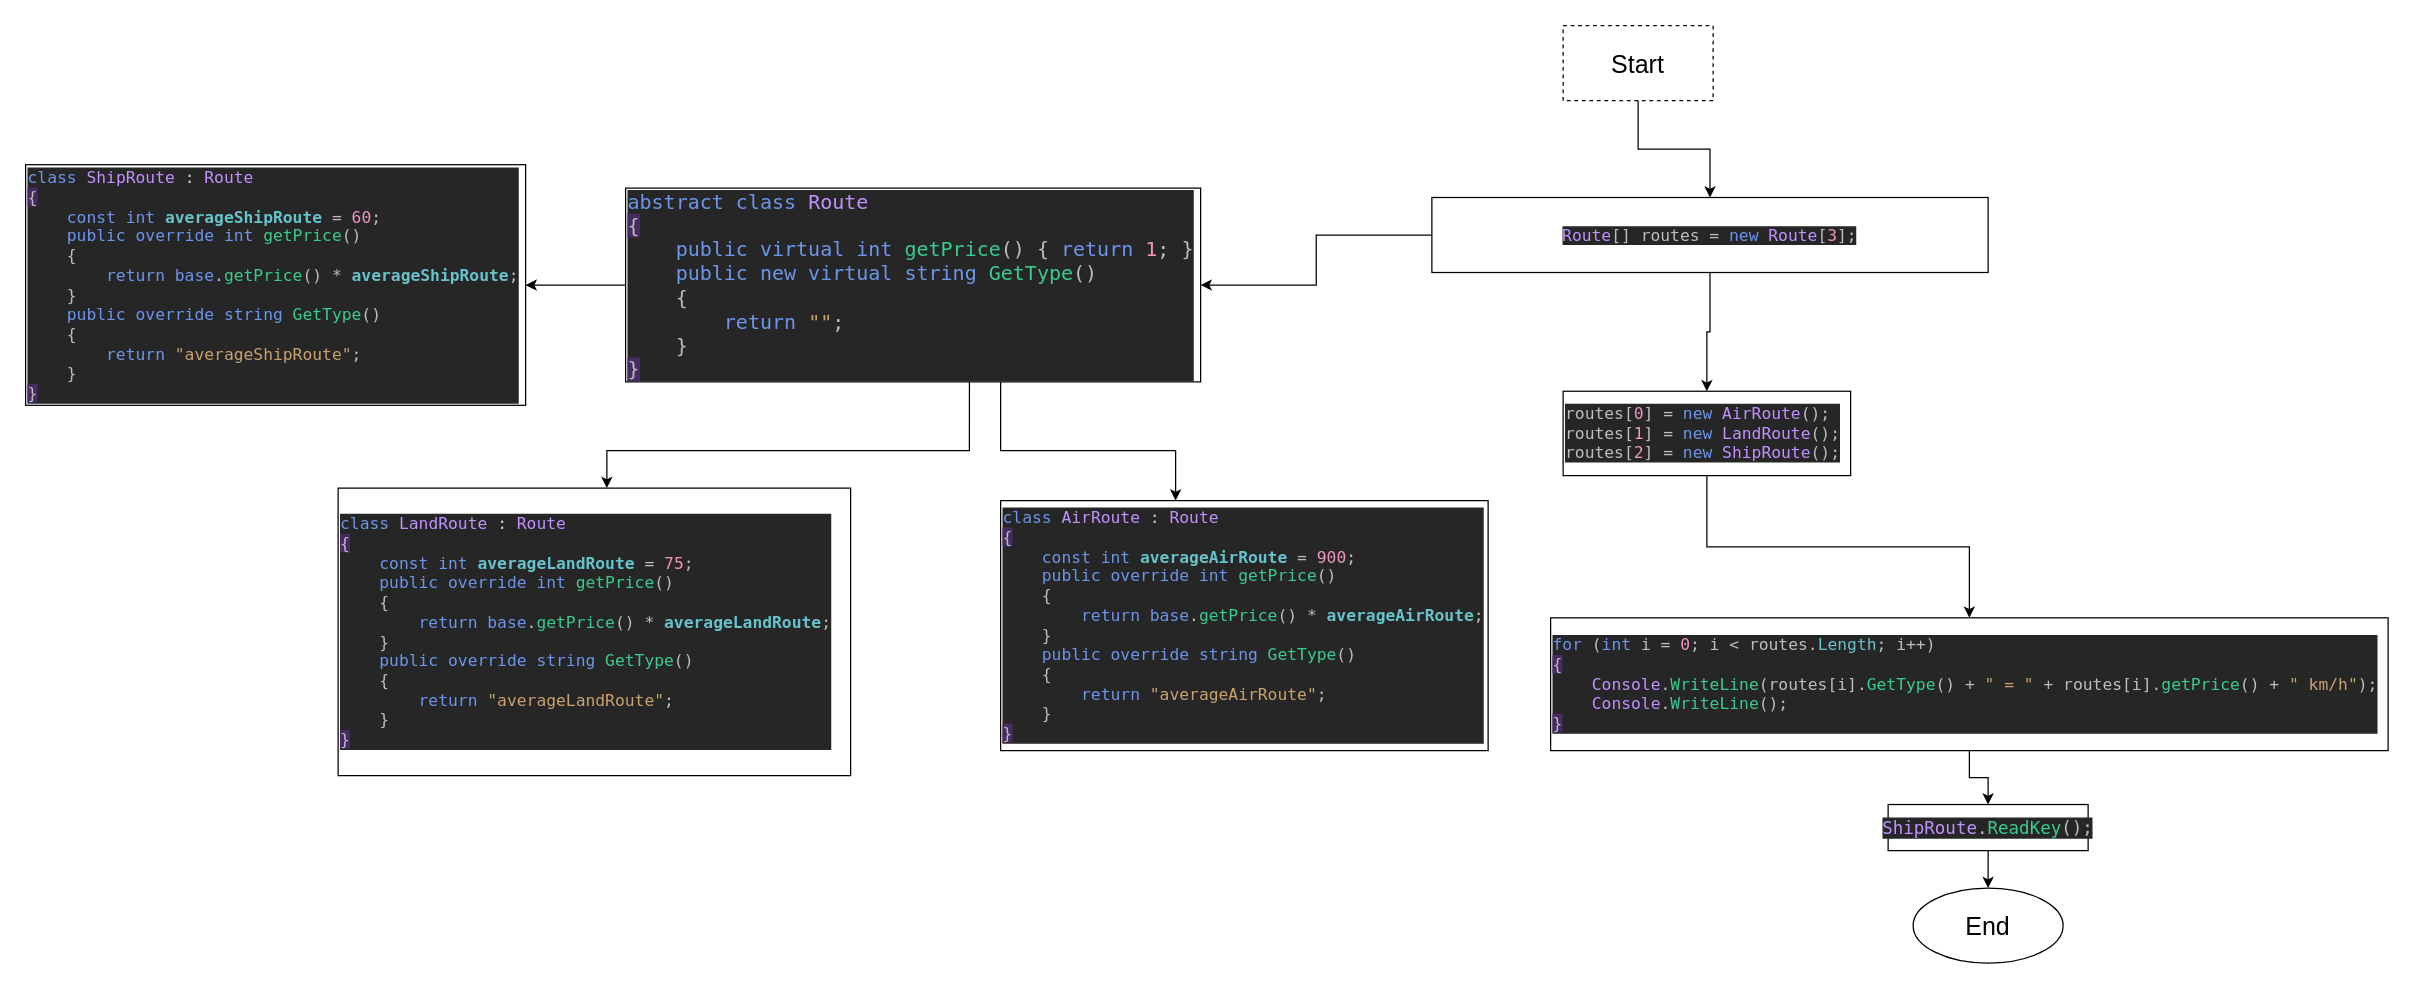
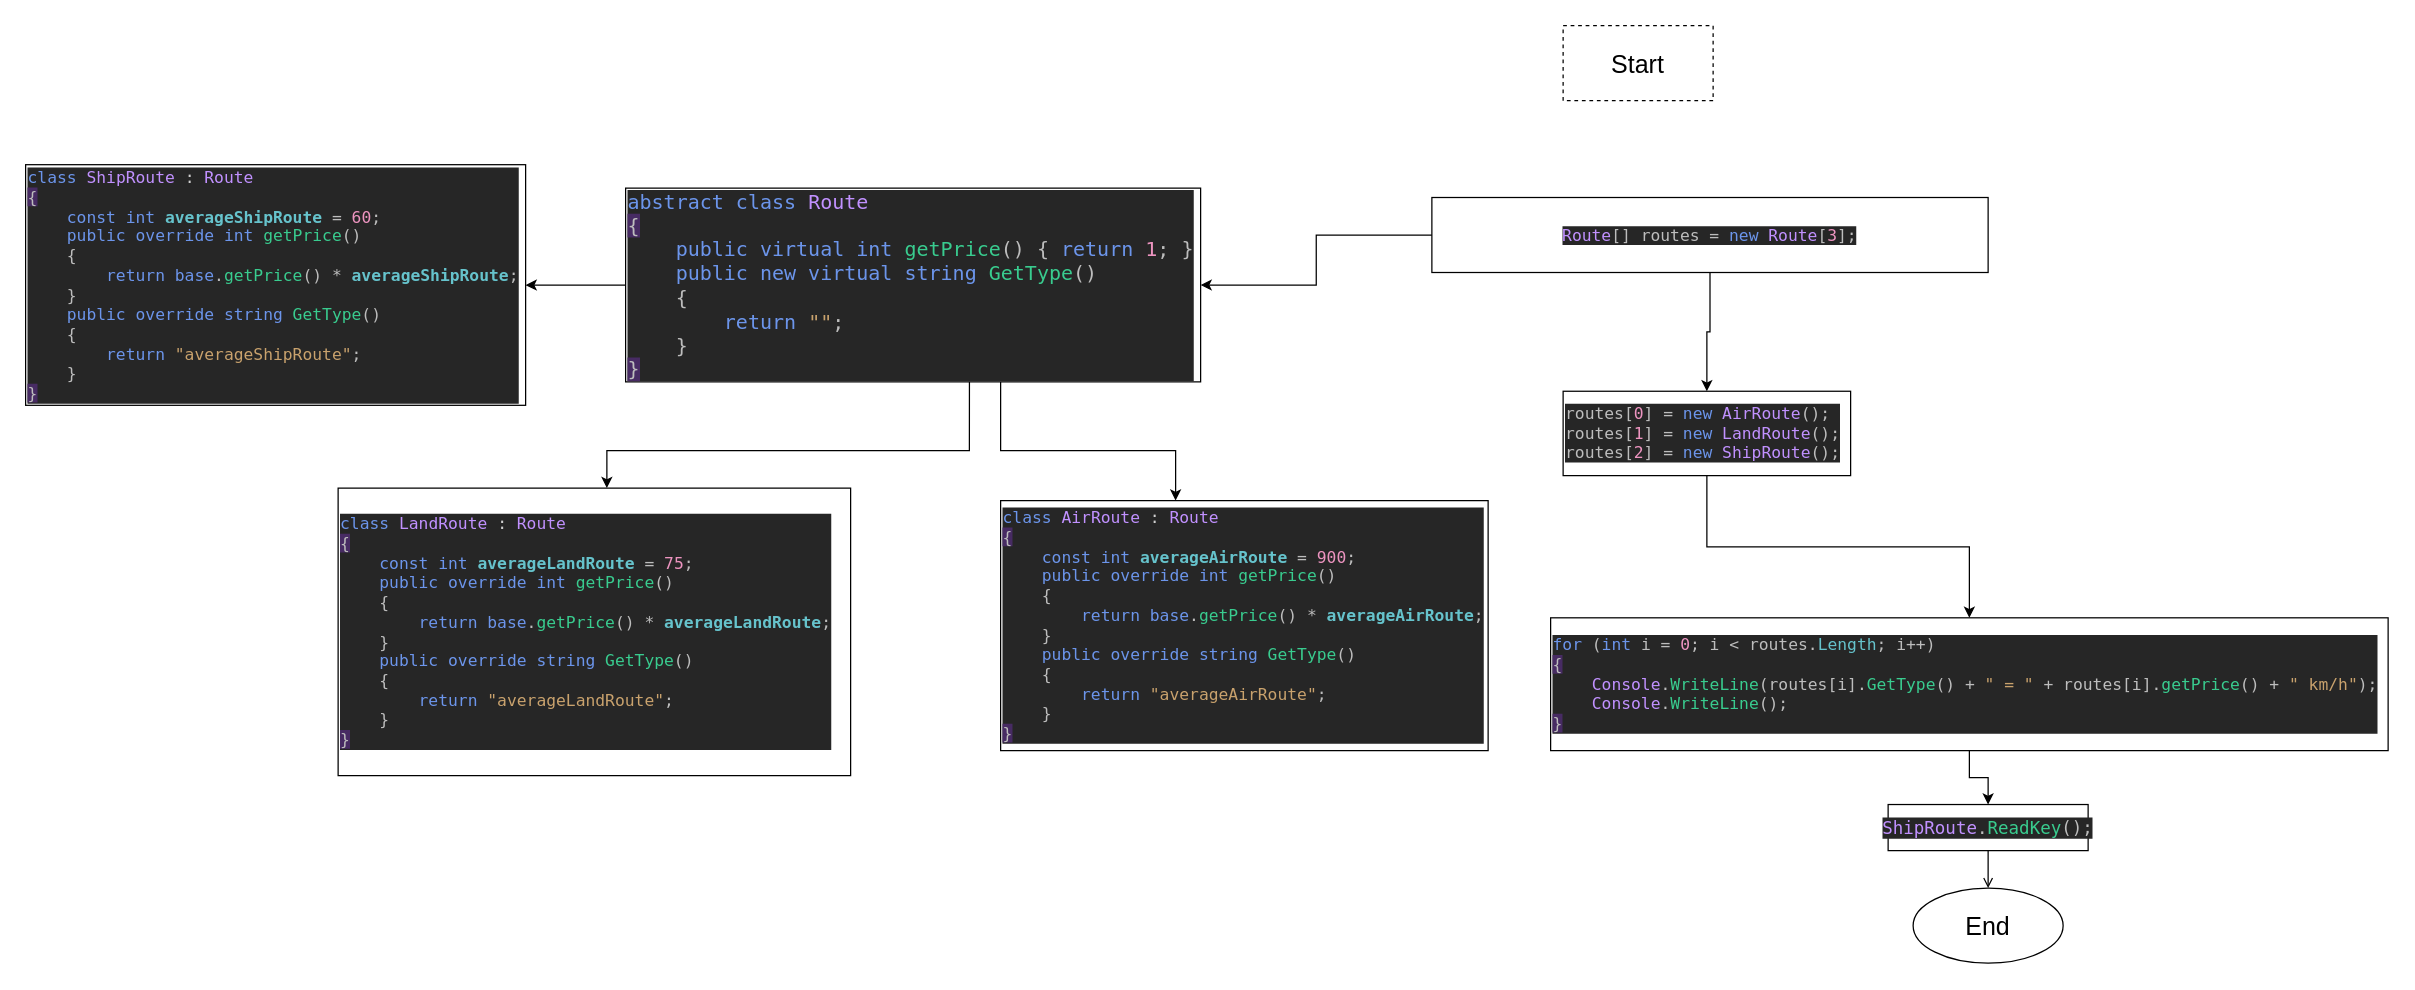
- <mxCell id="2" value="" style="edgeStyle=orthogonalEdgeStyle;rounded=0;orthogonalLoop=1;jettySize=auto;html=1;fontSize=16;" parent="1" source="3" target="6" edge="1"><mxGeometry relative="1" as="geometry" /></mxCell>
- <mxCell id="18" value="" style="edgeStyle=orthogonalEdgeStyle;rounded=0;orthogonalLoop=1;jettySize=auto;html=1;fontSize=16;" parent="1" source="19" target="20" edge="1"><mxGeometry relative="1" as="geometry" /></mxCell>
+ <mxCell id="18" value="" style="edgeStyle=orthogonalEdgeStyle;rounded=0;orthogonalLoop=1;jettySize=auto;html=1;fontSize=16;endArrow=open;" parent="1" source="19" target="20" edge="1"><mxGeometry relative="1" as="geometry" /></mxCell>
